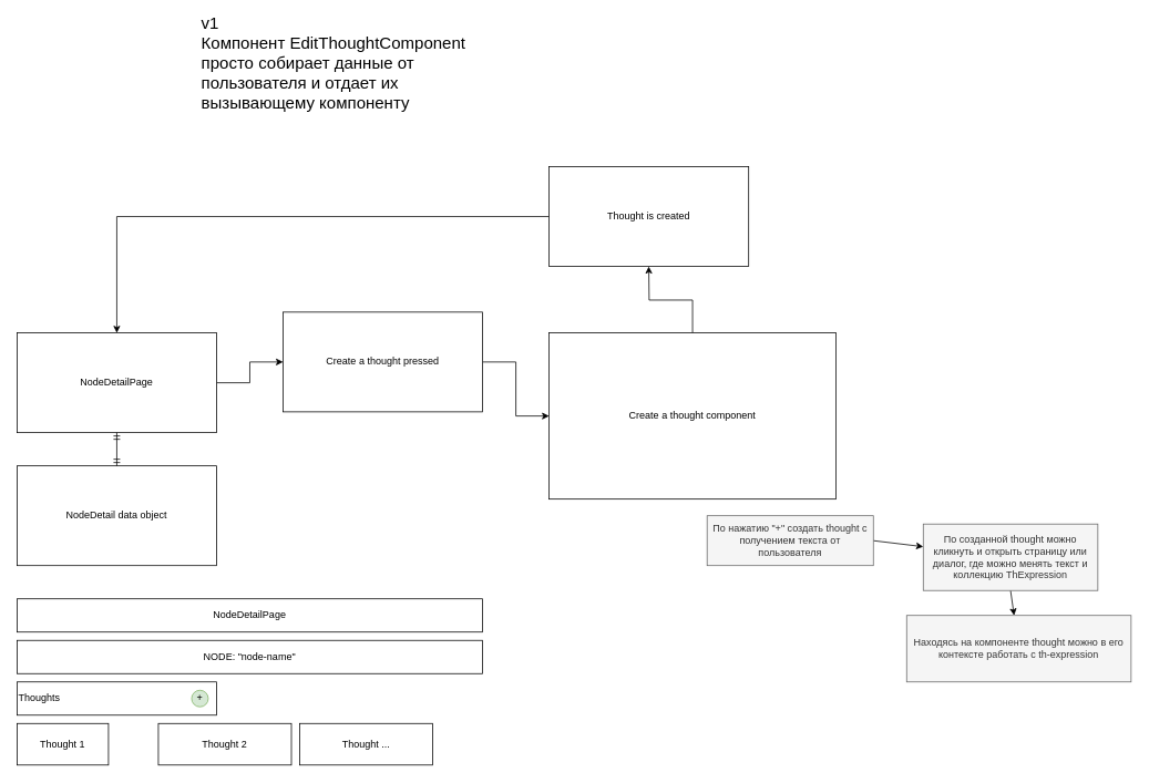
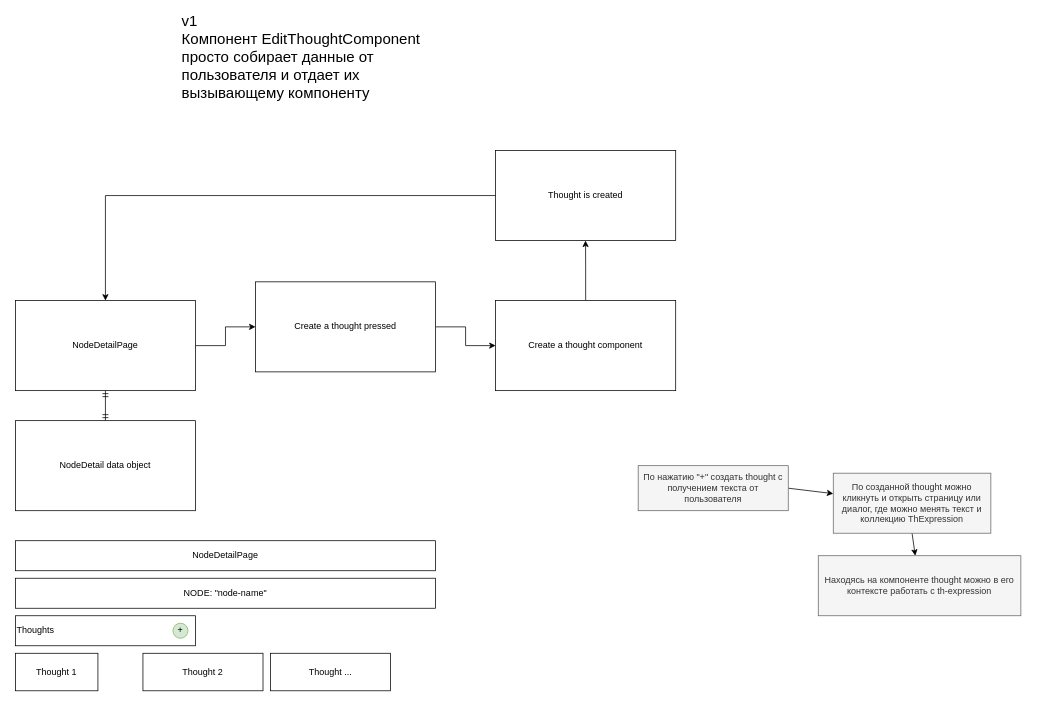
- <mxCell id="7" value="Create a thought component" style="rounded=0;whiteSpace=wrap;html=1;" vertex="1" parent="1"><mxGeometry x="660" y="400" width="345" height="200" as="geometry" /></mxCell>
+ <mxCell id="7" value="Create a thought component" style="rounded=0;whiteSpace=wrap;html=1;" vertex="1" parent="1"><mxGeometry x="660" y="400" width="240" height="120" as="geometry" /></mxCell>
